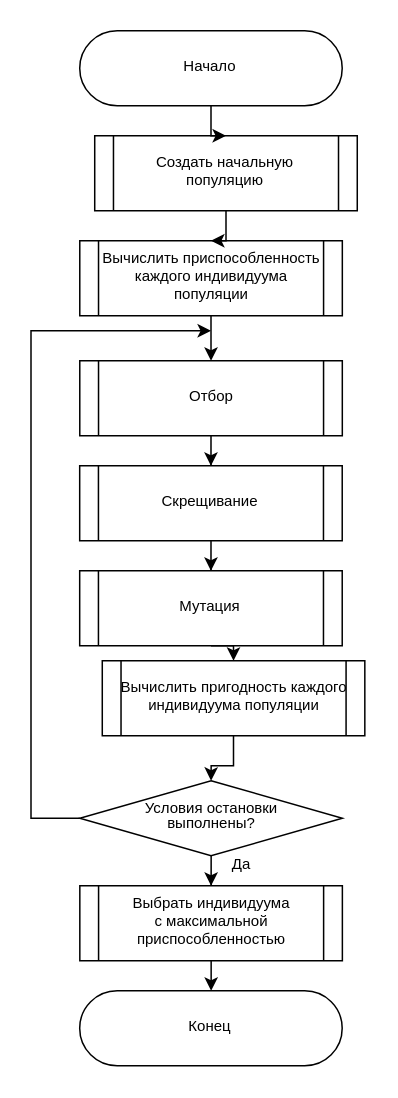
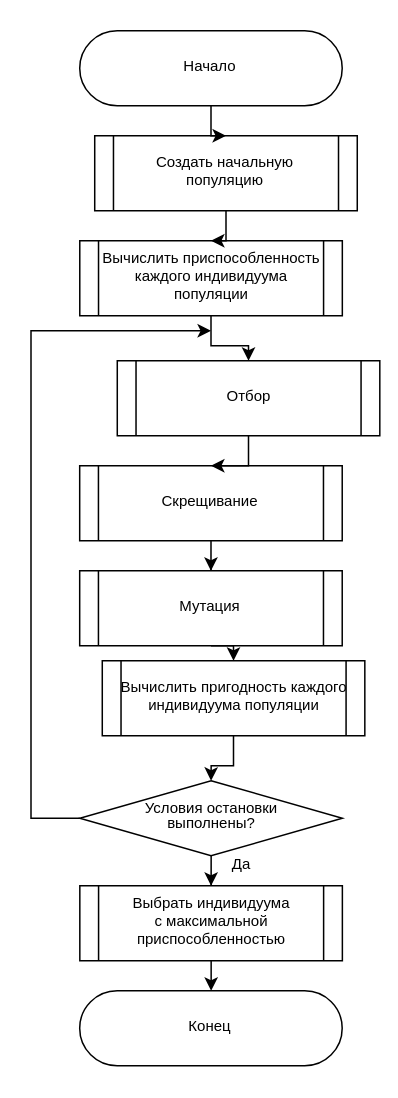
- <mxCell id="9" value="&lt;font&gt;Отбор&lt;/font&gt;" style="shape=stencil(tVVRboQgED0Nvw1Ce4DGtvdg2Wkli0CA7ra37wiSrFHcdqvGxMx78uYN4yDhbeiEA8KoET0Q/kIYcx6ctxJCwACZLsOPNIeXHDYlFsGBjBk8C6/EQUNmQvT2BBd1jKOEMh14FQeWvxL6jO8MN2+lNQZFlDVhwlzxKCaUwbX0K4uN6b8nkUP9HiL40WRGCXv7vezD0z7CzU5+p7LF/eZ+txOeOm72atxmws39srxFpPZx8/Yg5OnD209zXDTzrrSWVluPYX6mXIRxOl7rxTgxDN6MKLQfxnZ9nG6Mfi0x4rPcCa0UjKVaDzd2Ip8m95fb2zNcNXWx3mXpoqCVqSus70nFBP+/C/4XG8utKVx1h9OyWYsSmn8fCfgB);whiteSpace=wrap;html=1;aspect=fixed;fontFamily=Helvetica;fontSize=10;spacingBottom=4;rounded=0;shadow=0;sketch=0;spacingLeft=10;spacingRight=10;" parent="1" vertex="1"><mxGeometry x="52.52" y="240" width="175.02" height="50" as="geometry" /></mxCell>
+ <mxCell id="9" value="&lt;font&gt;Отбор&lt;/font&gt;" style="shape=stencil(tVVRboQgED0Nvw1Ce4DGtvdg2Wkli0CA7ra37wiSrFHcdqvGxMx78uYN4yDhbeiEA8KoET0Q/kIYcx6ctxJCwACZLsOPNIeXHDYlFsGBjBk8C6/EQUNmQvT2BBd1jKOEMh14FQeWvxL6jO8MN2+lNQZFlDVhwlzxKCaUwbX0K4uN6b8nkUP9HiL40WRGCXv7vezD0z7CzU5+p7LF/eZ+txOeOm72atxmws39srxFpPZx8/Yg5OnD209zXDTzrrSWVluPYX6mXIRxOl7rxTgxDN6MKLQfxnZ9nG6Mfi0x4rPcCa0UjKVaDzd2Ip8m95fb2zNcNXWx3mXpoqCVqSus70nFBP+/C/4XG8utKVx1h9OyWYsSmn8fCfgB);whiteSpace=wrap;html=1;aspect=fixed;fontFamily=Helvetica;fontSize=10;spacingBottom=4;rounded=0;shadow=0;sketch=0;spacingLeft=10;spacingRight=10;" parent="1" vertex="1"><mxGeometry x="77.52" y="240" width="175.02" height="50" as="geometry" /></mxCell>
